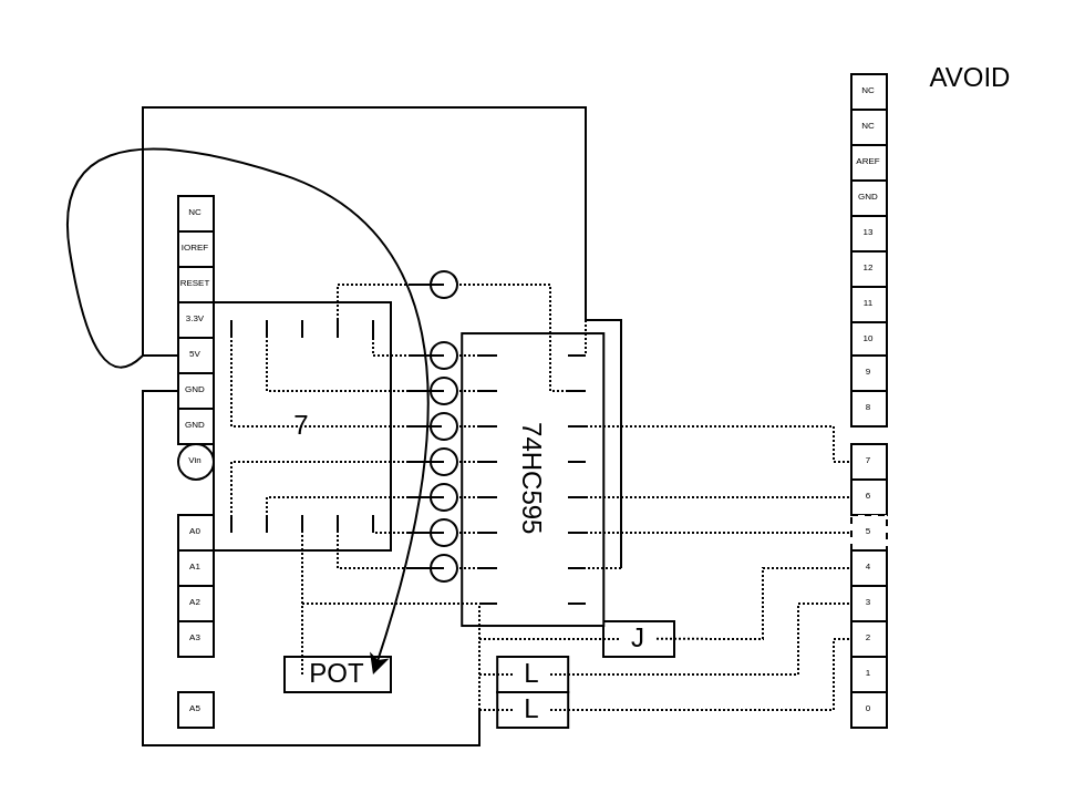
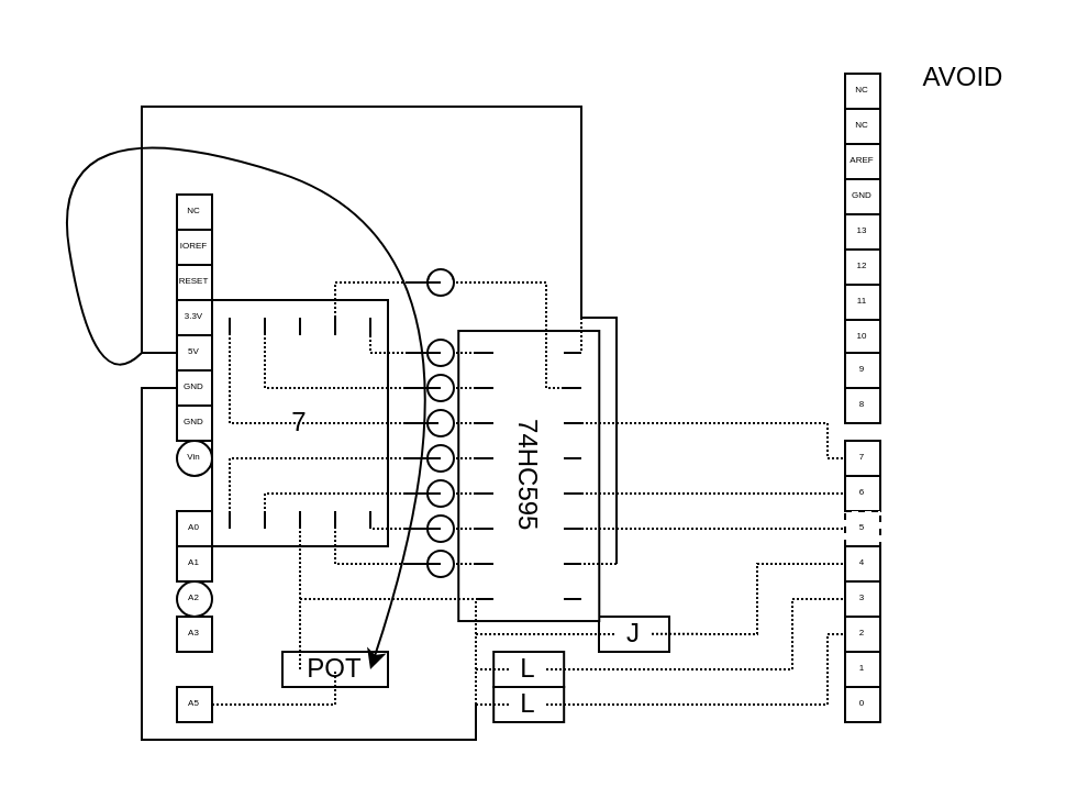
- <mxCell id="93" value="A2" style="rounded=0;whiteSpace=wrap;html=1;fontSize=4;" parent="90" vertex="1"><mxGeometry y="32" width="16" height="16" as="geometry" /></mxCell>
+ <mxCell id="93" value="A2" style="ellipse;whiteSpace=wrap;html=1;fontSize=4;" parent="90" vertex="1"><mxGeometry y="32" width="16" height="16" as="geometry" /></mxCell>
+ <mxCell id="96" value="" style="endArrow=none;html=1;rounded=0;exitX=1;exitY=0.5;exitDx=0;exitDy=0;dashed=1;dashPattern=1 1;entryX=0.5;entryY=0.5;entryDx=0;entryDy=0;entryPerimeter=0;" parent="1" source="95" target="3" edge="1"><mxGeometry width="50" height="50" relative="1" as="geometry"><mxPoint x="284" y="326" as="sourcePoint" /><mxPoint x="228" y="320" as="targetPoint" /><Array as="points"><mxPoint x="152" y="320" /></Array></mxGeometry></mxCell>
